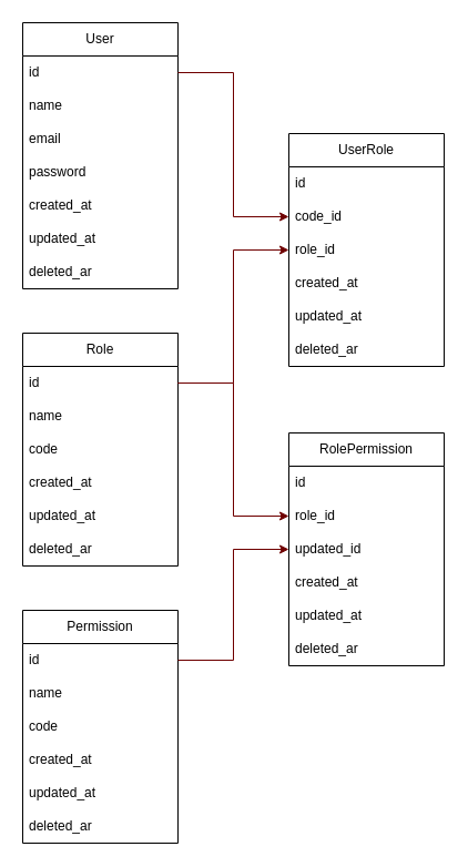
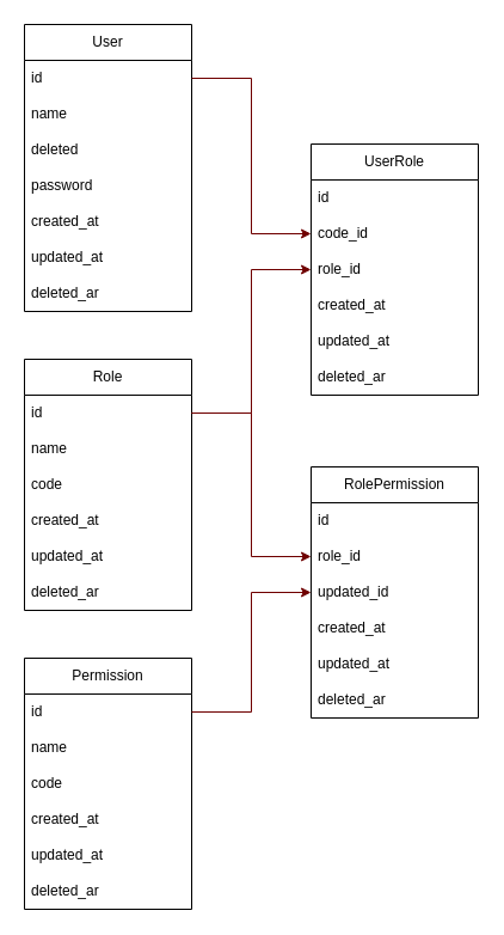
- <mxCell id="5" value="email" style="text;strokeColor=none;fillColor=none;align=left;verticalAlign=middle;spacingLeft=4;spacingRight=4;overflow=hidden;points=[[0,0.5],[1,0.5]];portConstraint=eastwest;rotatable=0;whiteSpace=wrap;html=1;" vertex="1" parent="2"><mxGeometry y="90" width="140" height="30" as="geometry" /></mxCell>
+ <mxCell id="5" value="deleted" style="text;strokeColor=none;fillColor=none;align=left;verticalAlign=middle;spacingLeft=4;spacingRight=4;overflow=hidden;points=[[0,0.5],[1,0.5]];portConstraint=eastwest;rotatable=0;whiteSpace=wrap;html=1;" vertex="1" parent="2"><mxGeometry y="90" width="140" height="30" as="geometry" /></mxCell>
